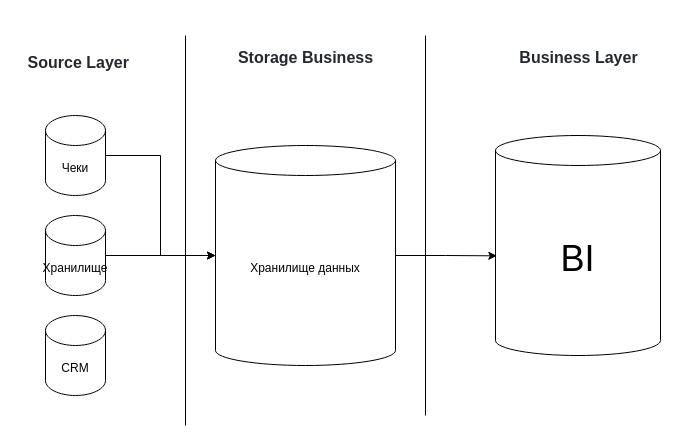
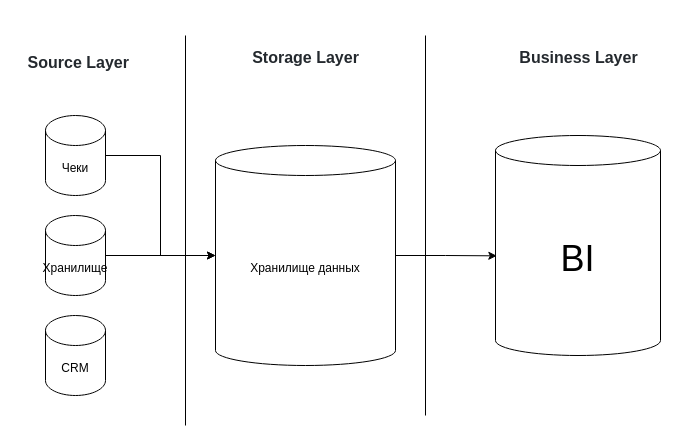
- <mxCell id="11" value="&lt;span style=&quot;color: rgb(36, 41, 46); font-size: 16px; text-align: left; background-color: rgb(255, 255, 255);&quot;&gt;Storage Business&lt;/span&gt;" style="text;html=1;align=center;verticalAlign=middle;resizable=0;points=[];autosize=1;rounded=0;glass=0;sketch=0;labelBackgroundColor=none;labelBorderColor=none;fontStyle=1;fontSize=36;" parent="1" vertex="1"><mxGeometry x="245" y="20" width="120" height="60" as="geometry" /></mxCell>
+ <mxCell id="11" value="&lt;span style=&quot;color: rgb(36, 41, 46); font-size: 16px; text-align: left; background-color: rgb(255, 255, 255);&quot;&gt;Storage Layer&lt;/span&gt;" style="text;html=1;align=center;verticalAlign=middle;resizable=0;points=[];autosize=1;rounded=0;glass=0;sketch=0;labelBackgroundColor=none;labelBorderColor=none;fontStyle=1;fontSize=36;" parent="1" vertex="1"><mxGeometry x="245" y="20" width="120" height="60" as="geometry" /></mxCell>
